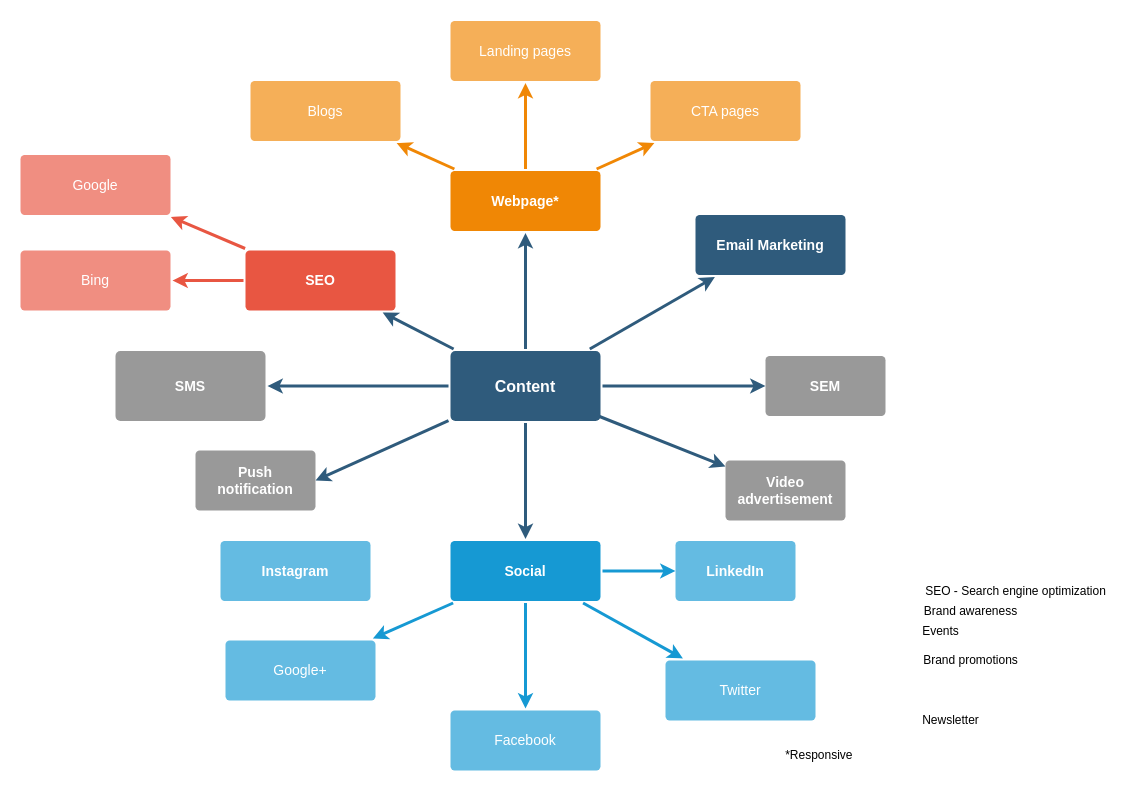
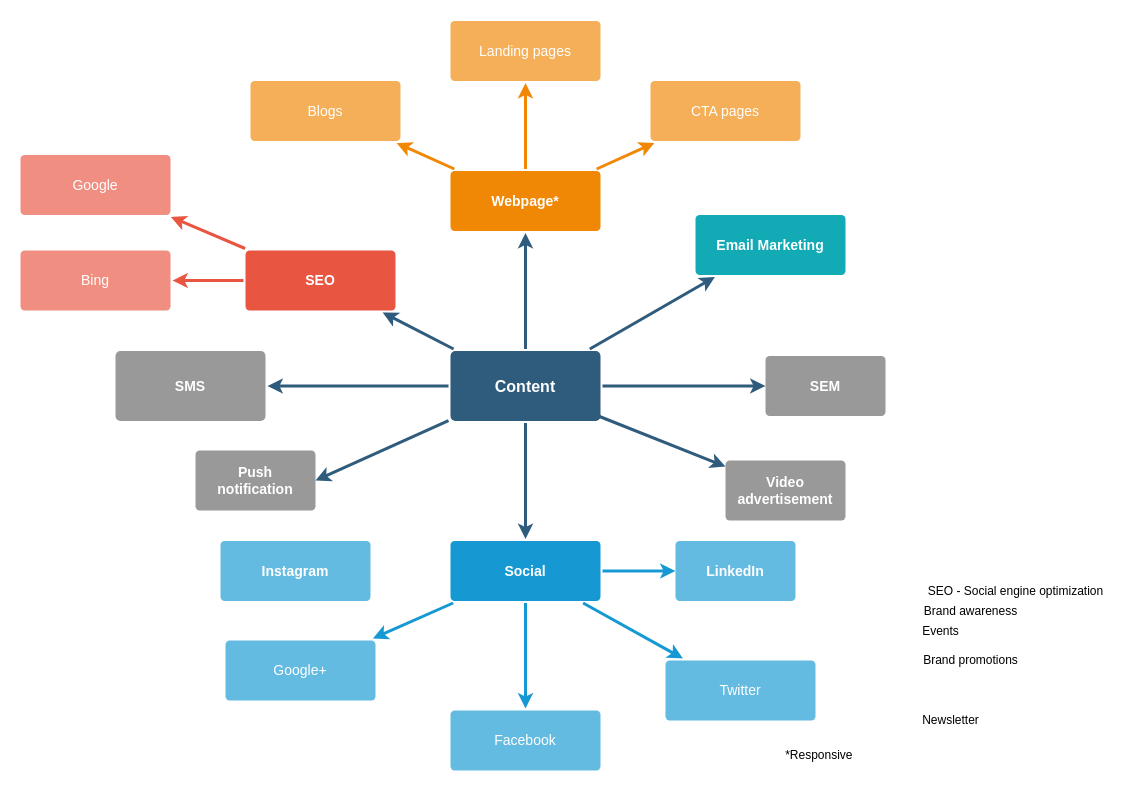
- <mxCell id="30" value="Email Marketing" style="rounded=1;whiteSpace=wrap;html=1;shadow=0;labelBackgroundColor=none;strokeColor=none;strokeWidth=3;fillColor=#2f5b7c;fontFamily=Helvetica;fontSize=14;fontColor=#FFFFFF;align=center;spacing=5;fontStyle=1;arcSize=7;perimeterSpacing=2;" parent="1" vertex="1"><mxGeometry x="695" y="214.5" width="150" height="60" as="geometry" /></mxCell>
+ <mxCell id="30" value="Email Marketing" style="rounded=1;whiteSpace=wrap;html=1;shadow=0;labelBackgroundColor=none;strokeColor=none;strokeWidth=3;fillColor=#12aab5;fontFamily=Helvetica;fontSize=14;fontColor=#FFFFFF;align=center;spacing=5;fontStyle=1;arcSize=7;perimeterSpacing=2;" parent="1" vertex="1"><mxGeometry x="695" y="214.5" width="150" height="60" as="geometry" /></mxCell>
- <mxCell id="43" value="SEO - Search engine optimization" style="text;html=1;align=center;verticalAlign=middle;resizable=0;points=[];autosize=1;strokeColor=none;fillColor=none;" vertex="1" parent="1"><mxGeometry x="915" y="580.5" width="200" height="20" as="geometry" /></mxCell>
+ <mxCell id="43" value="SEO - Social engine optimization" style="text;html=1;align=center;verticalAlign=middle;resizable=0;points=[];autosize=1;strokeColor=none;fillColor=none;" vertex="1" parent="1"><mxGeometry x="915" y="580.5" width="200" height="20" as="geometry" /></mxCell>
